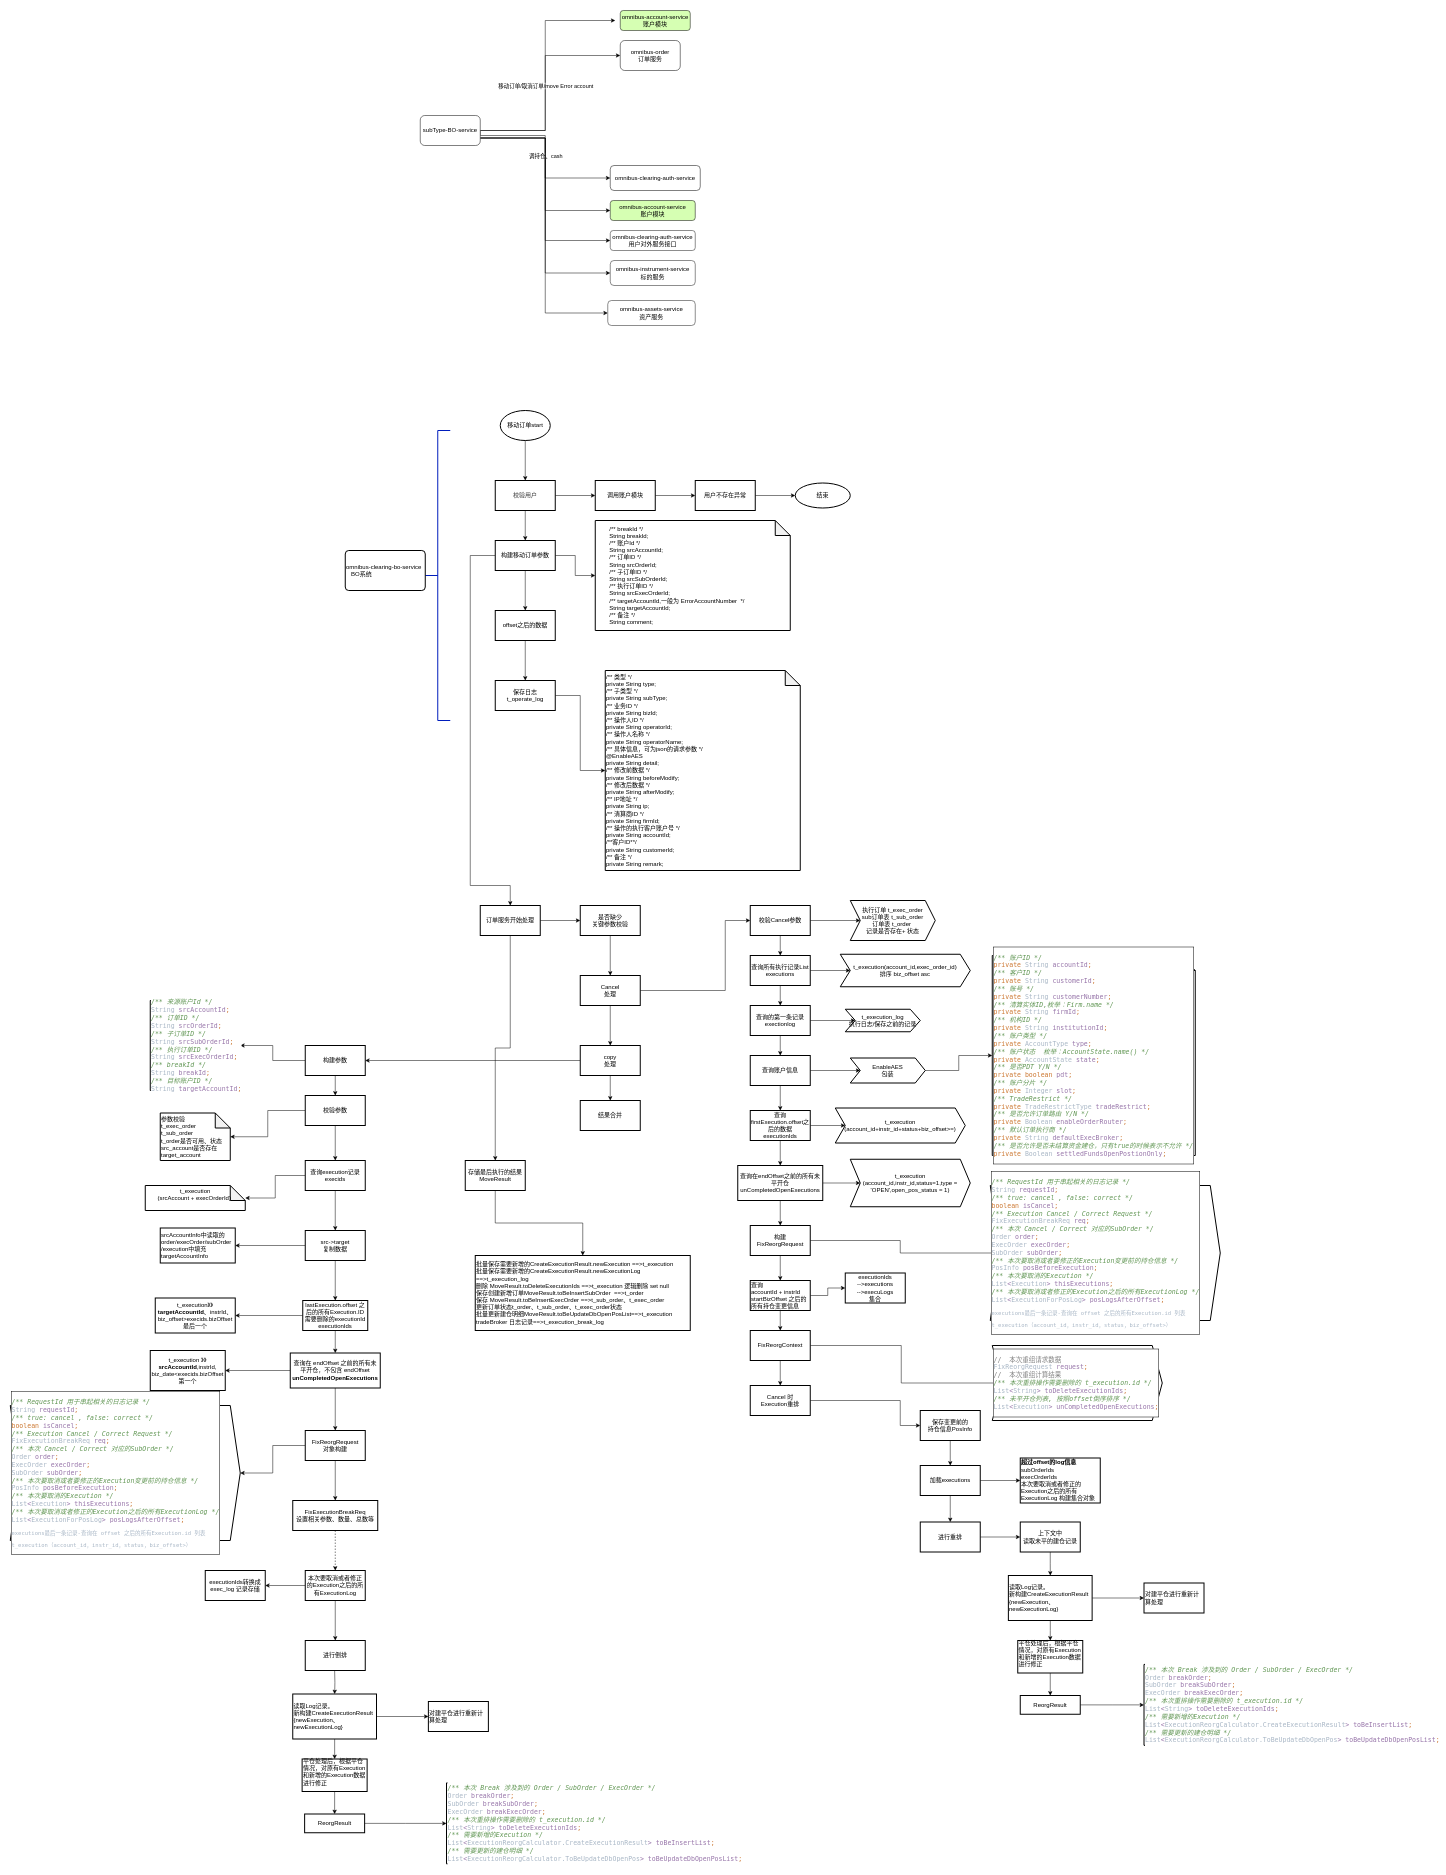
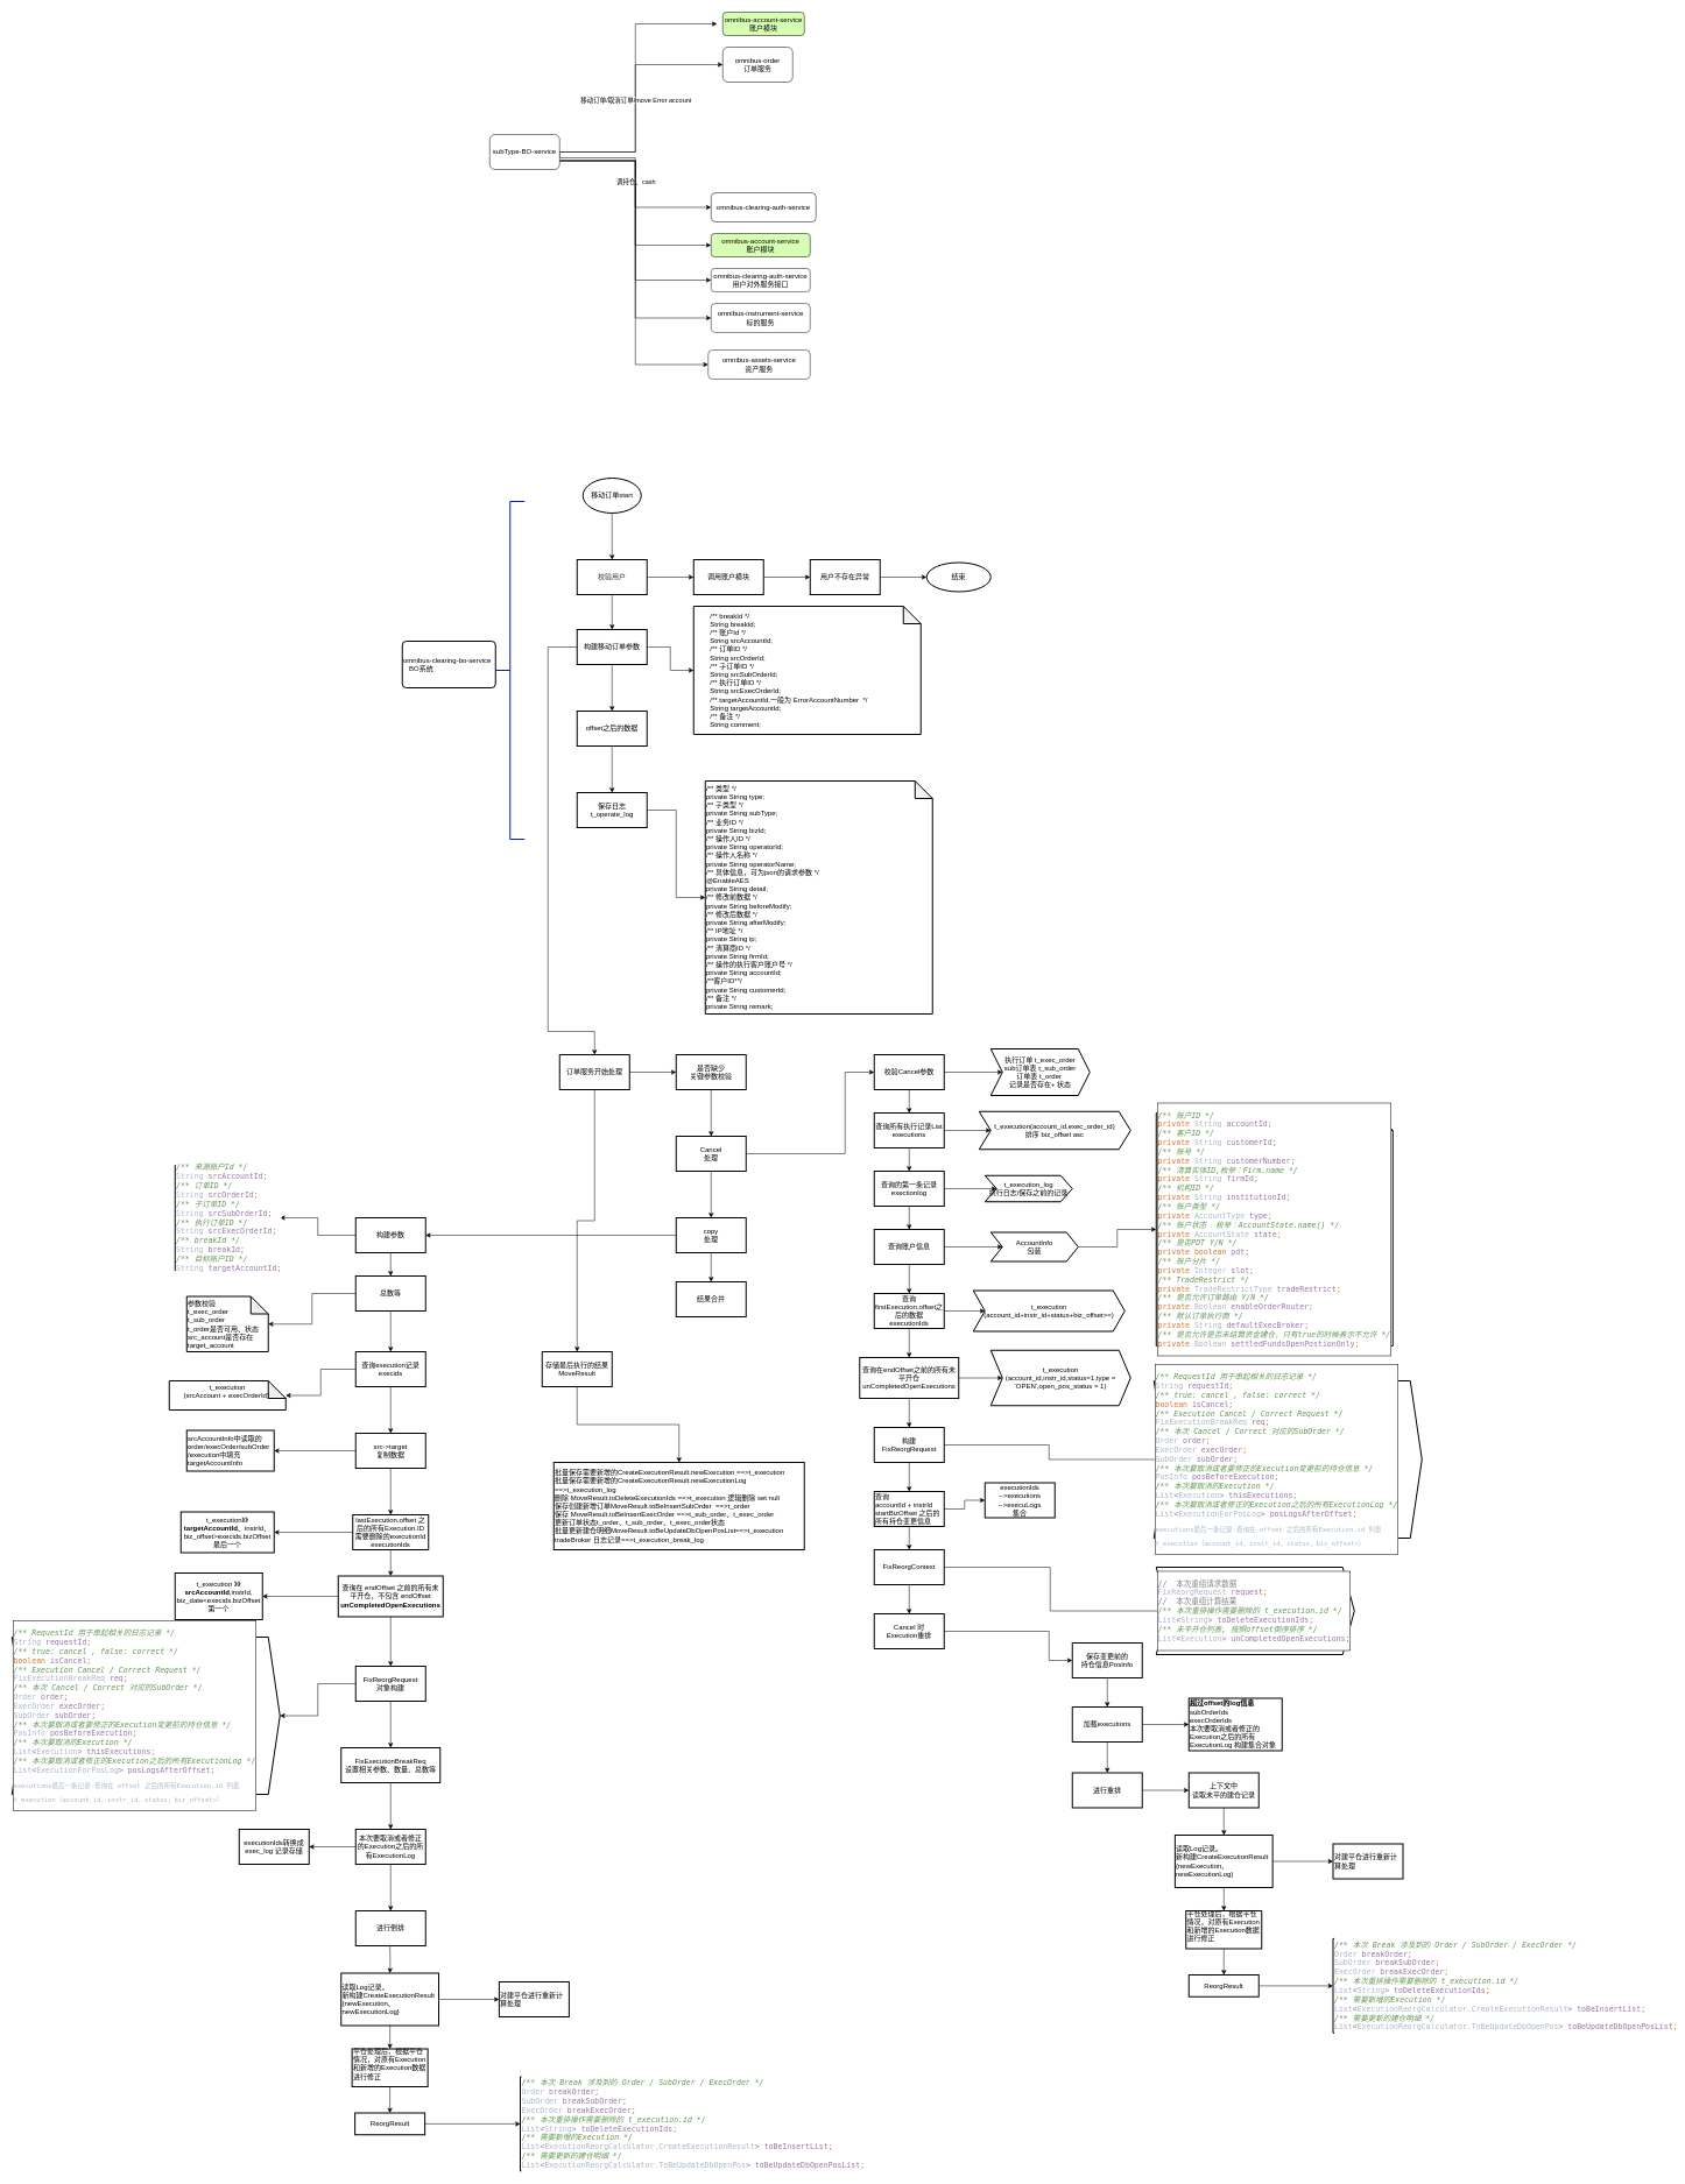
- <mxCell id="70" value="EnableAES&lt;br&gt;包装" style="shape=step;perimeter=stepPerimeter;whiteSpace=wrap;html=1;fixedSize=1;strokeWidth=2;fillColor=#FFFFFF;" vertex="1" parent="1"><mxGeometry x="1700" y="2115" width="150" height="50" as="geometry" /></mxCell>
+ <mxCell id="70" value="AccountInfo&lt;br&gt;包装" style="shape=step;perimeter=stepPerimeter;whiteSpace=wrap;html=1;fixedSize=1;strokeWidth=2;fillColor=#FFFFFF;" vertex="1" parent="1"><mxGeometry x="1700" y="2115" width="150" height="50" as="geometry" /></mxCell>
- <mxCell id="119" value="&lt;span&gt;校验参数&lt;/span&gt;" style="whiteSpace=wrap;html=1;strokeWidth=2;fillColor=#FFFFFF;" vertex="1" parent="1"><mxGeometry x="610" y="2190" width="120" height="60" as="geometry" /></mxCell>
+ <mxCell id="119" value="&lt;span&gt;总数等&lt;/span&gt;" style="whiteSpace=wrap;html=1;strokeWidth=2;fillColor=#FFFFFF;" vertex="1" parent="1"><mxGeometry x="610" y="2190" width="120" height="60" as="geometry" /></mxCell>
- <mxCell id="141" value="" style="edgeStyle=orthogonalEdgeStyle;rounded=0;orthogonalLoop=1;jettySize=auto;html=1;fontColor=#E6FFCC;dashed=1;" edge="1" parent="1" source="142" target="145"><mxGeometry relative="1" as="geometry" /></mxCell>
+ <mxCell id="141" value="" style="edgeStyle=orthogonalEdgeStyle;rounded=0;orthogonalLoop=1;jettySize=auto;html=1;fontColor=#E6FFCC;" edge="1" parent="1" source="142" target="145"><mxGeometry relative="1" as="geometry" /></mxCell>
